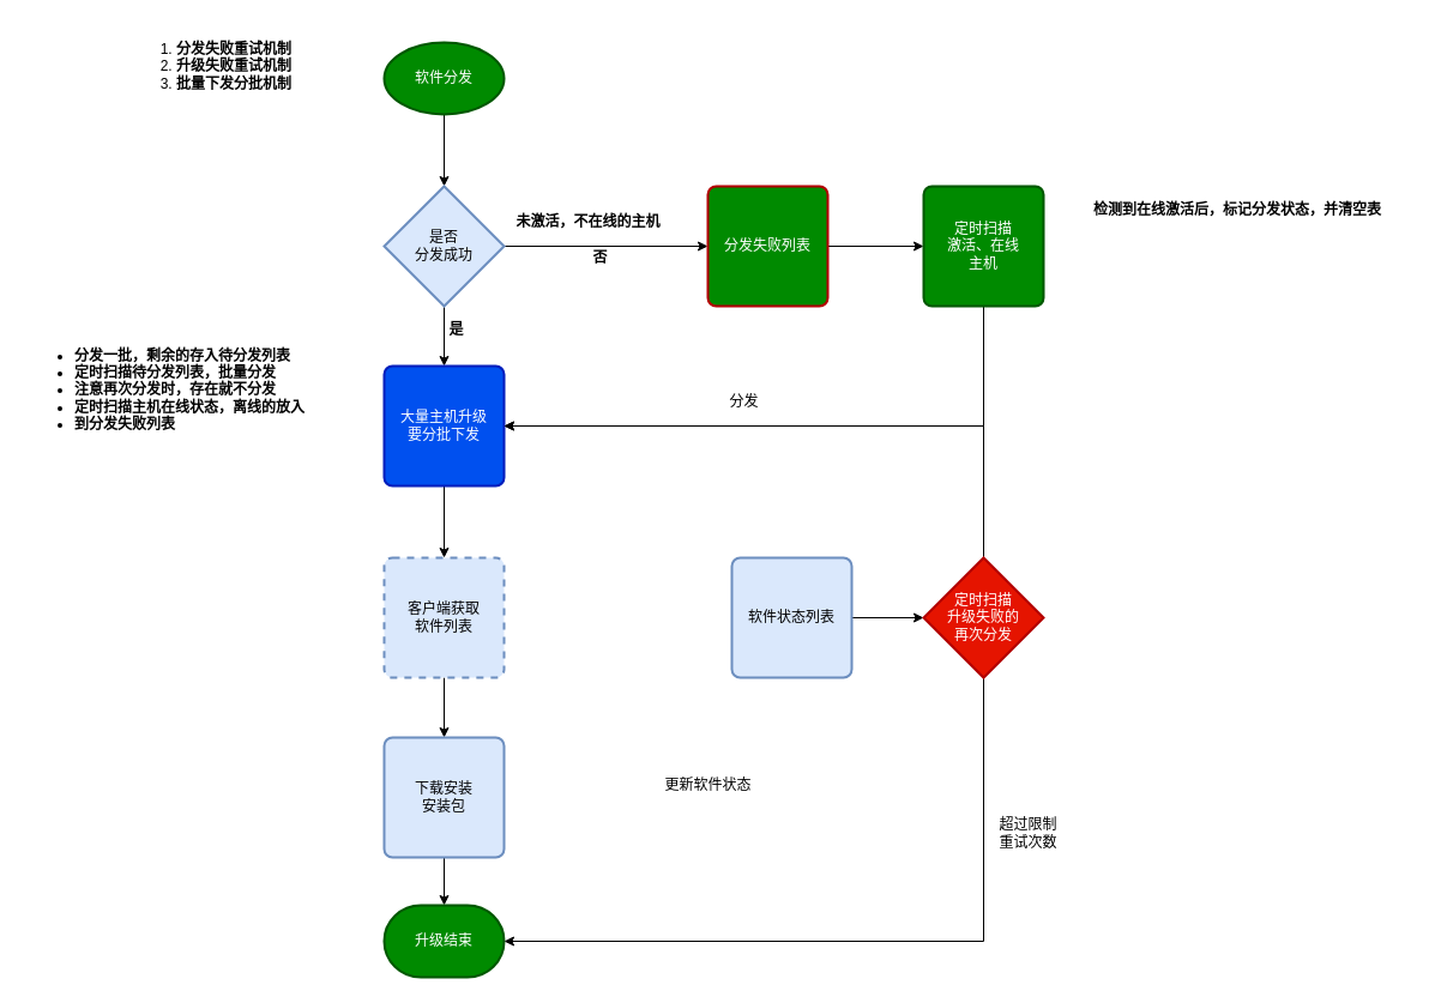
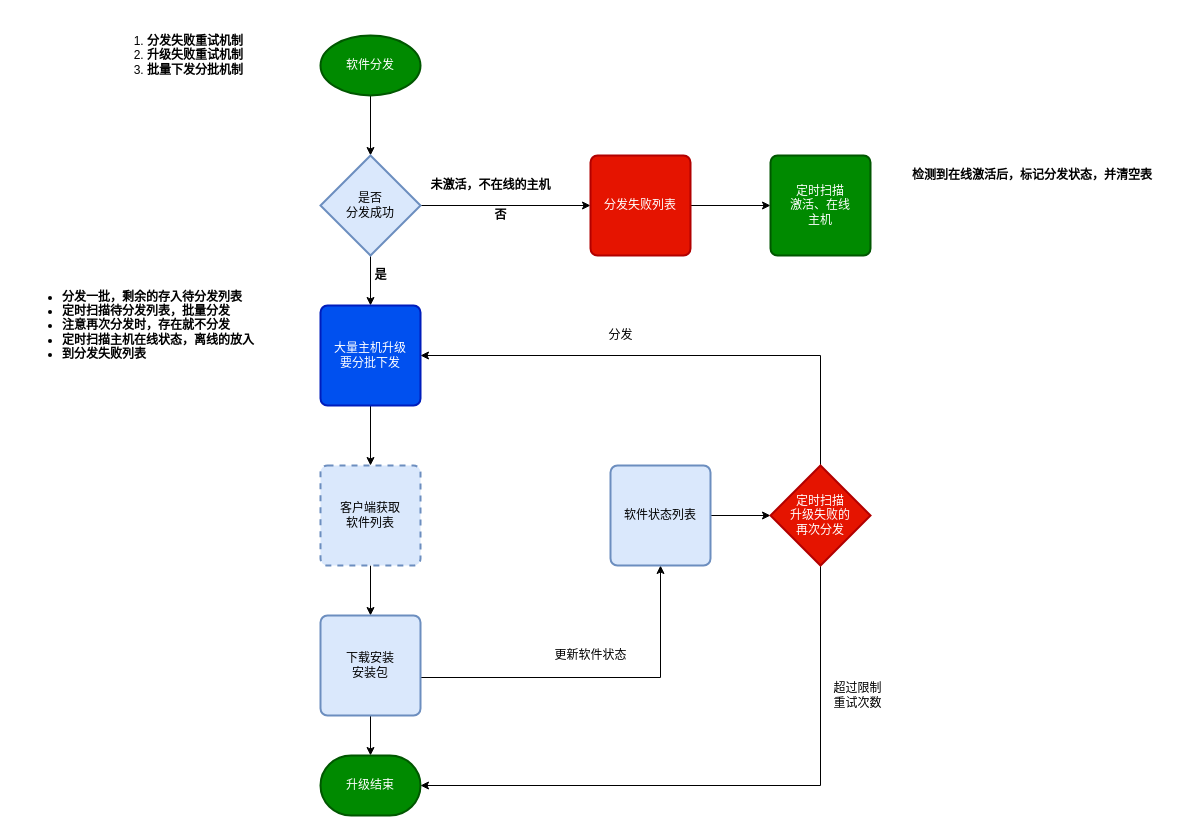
- <mxCell id="16" value="分发失败列表" style="rounded=1;whiteSpace=wrap;html=1;absoluteArcSize=1;arcSize=14;strokeWidth=2;fillColor=#008a00;fontColor=#ffffff;strokeColor=#B20000;" vertex="1" parent="1"><mxGeometry x="590" y="155" width="100" height="100" as="geometry" /></mxCell>
+ <mxCell id="16" value="分发失败列表" style="rounded=1;whiteSpace=wrap;html=1;absoluteArcSize=1;arcSize=14;strokeWidth=2;fillColor=#e51400;fontColor=#ffffff;strokeColor=#B20000;" vertex="1" parent="1"><mxGeometry x="590" y="155" width="100" height="100" as="geometry" /></mxCell>
- <mxCell id="17" style="edgeStyle=orthogonalEdgeStyle;rounded=0;orthogonalLoop=1;jettySize=auto;html=1;exitX=0.5;exitY=1;exitDx=0;exitDy=0;entryX=1;entryY=0.5;entryDx=0;entryDy=0;" edge="1" parent="1" source="18" target="8"><mxGeometry relative="1" as="geometry" /></mxCell>
+ <mxCell id="10" value="" style="edgeStyle=orthogonalEdgeStyle;rounded=0;orthogonalLoop=1;jettySize=auto;html=1;exitX=1;exitY=0.62;exitDx=0;exitDy=0;exitPerimeter=0;" edge="1" parent="1" source="13" target="20"><mxGeometry relative="1" as="geometry" /></mxCell>
